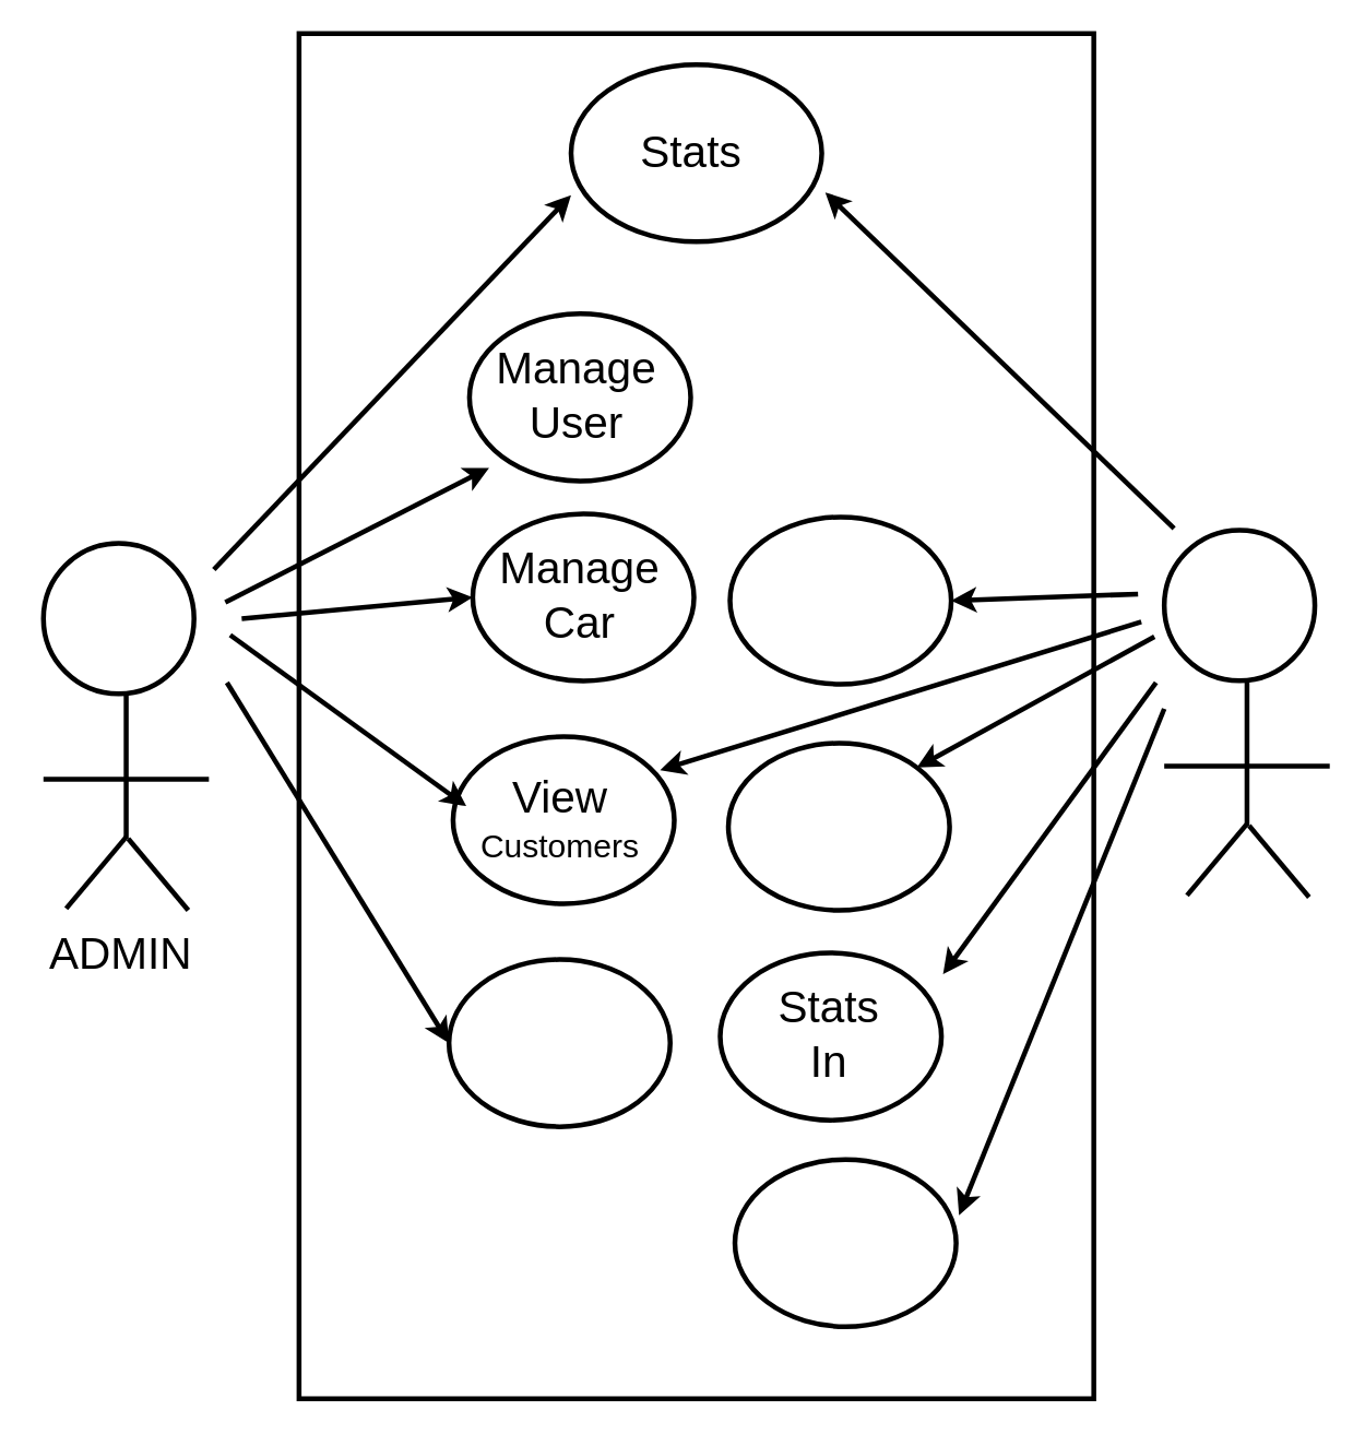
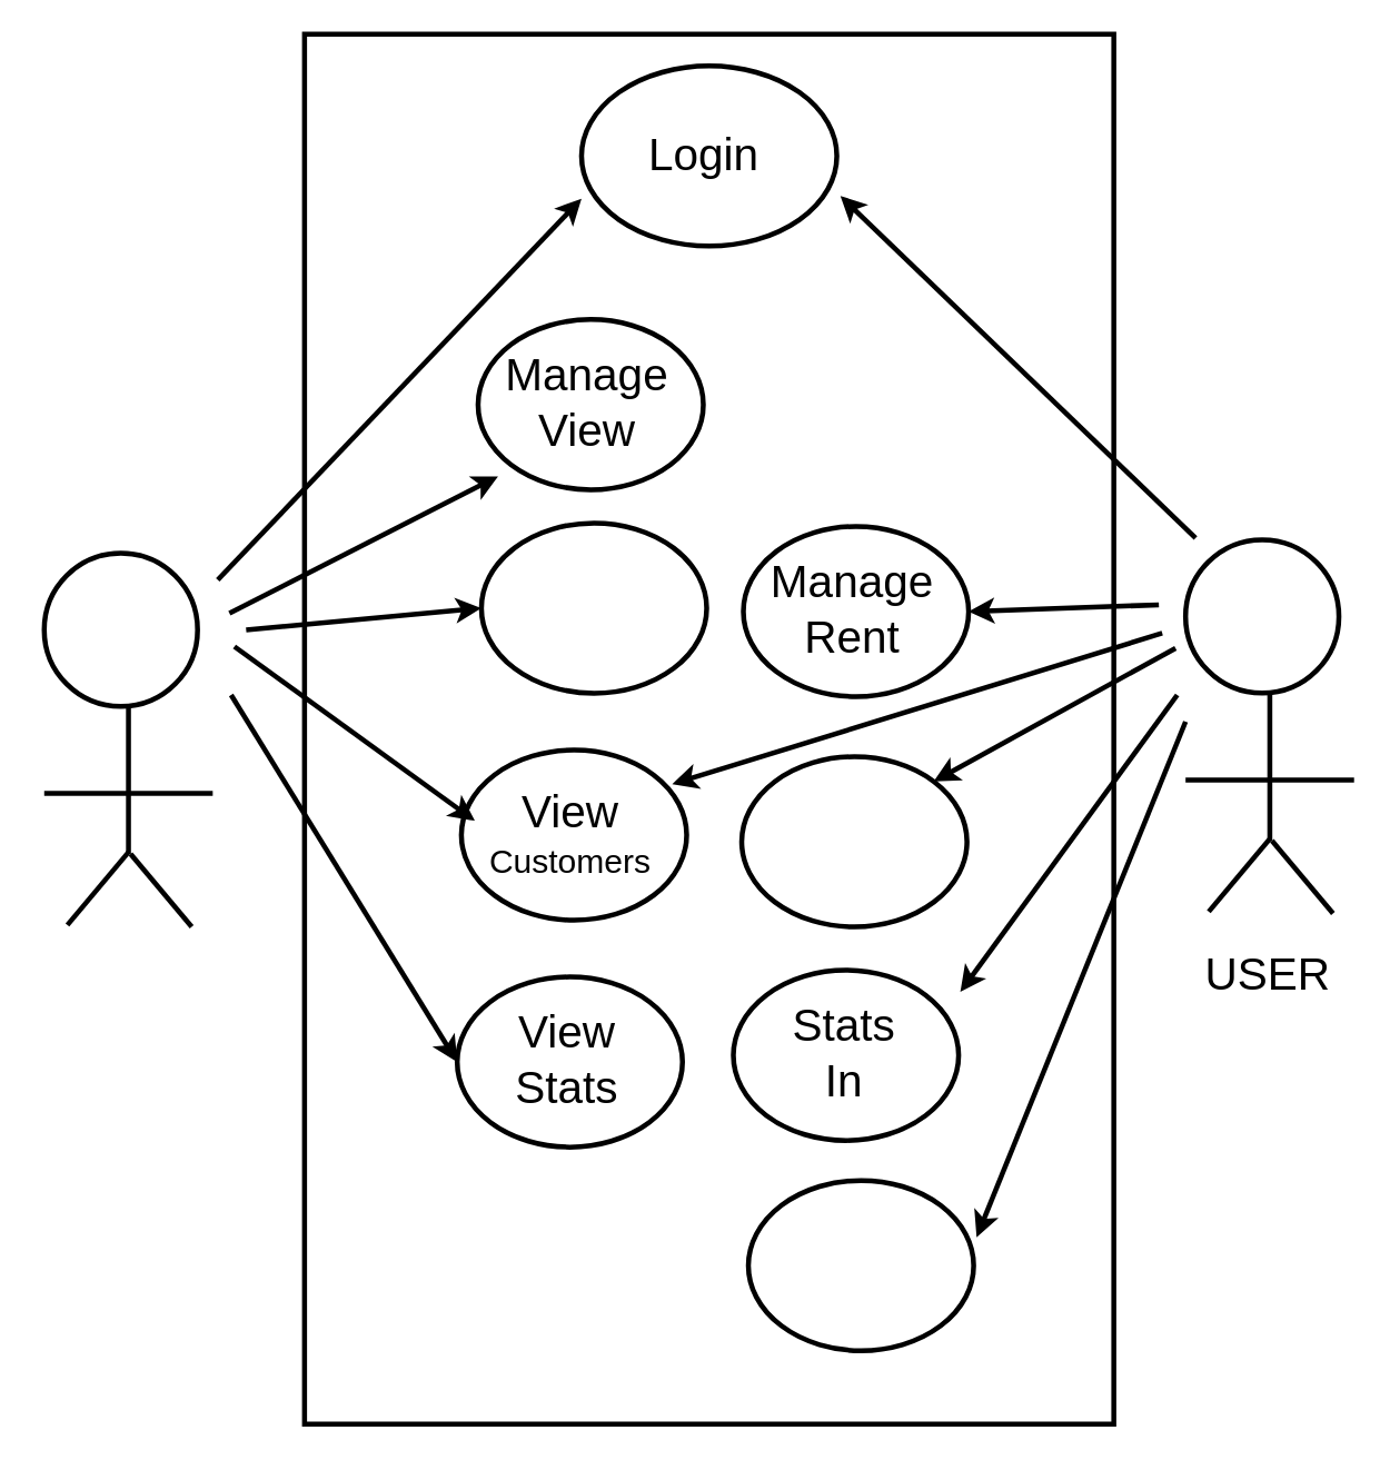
- <mxCell id="19" value="&lt;font style=&quot;font-size: 27px;&quot; color=&quot;#000000&quot;&gt;Stats&lt;/font&gt;" style="text;html=1;align=center;verticalAlign=middle;resizable=0;points=[];autosize=1;strokeColor=none;fillColor=none;" parent="1" vertex="1"><mxGeometry x="379" y="71" width="84" height="44" as="geometry" /></mxCell>
+ <mxCell id="19" value="&lt;font style=&quot;font-size: 27px;&quot; color=&quot;#000000&quot;&gt;Login&lt;/font&gt;" style="text;html=1;align=center;verticalAlign=middle;resizable=0;points=[];autosize=1;strokeColor=none;fillColor=none;" parent="1" vertex="1"><mxGeometry x="379" y="71" width="84" height="44" as="geometry" /></mxCell>
- <mxCell id="23" value="&lt;font style=&quot;font-size: 27px;&quot; color=&quot;#000000&quot;&gt;Manage&lt;/font&gt;&lt;div&gt;&lt;font style=&quot;font-size: 27px;&quot; color=&quot;#000000&quot;&gt;User&lt;/font&gt;&lt;/div&gt;" style="text;html=1;align=center;verticalAlign=middle;resizable=0;points=[];autosize=1;strokeColor=none;fillColor=none;" parent="1" vertex="1"><mxGeometry x="293" y="202" width="116" height="77" as="geometry" /></mxCell>
+ <mxCell id="23" value="&lt;font style=&quot;font-size: 27px;&quot; color=&quot;#000000&quot;&gt;Manage&lt;/font&gt;&lt;div&gt;&lt;font style=&quot;font-size: 27px;&quot; color=&quot;#000000&quot;&gt;View&lt;/font&gt;&lt;/div&gt;" style="text;html=1;align=center;verticalAlign=middle;resizable=0;points=[];autosize=1;strokeColor=none;fillColor=none;" parent="1" vertex="1"><mxGeometry x="293" y="202" width="116" height="77" as="geometry" /></mxCell>
- <mxCell id="25" value="&lt;font style=&quot;font-size: 27px;&quot; color=&quot;#000000&quot;&gt;Manage&lt;/font&gt;&lt;div&gt;&lt;font style=&quot;font-size: 27px;&quot; color=&quot;#000000&quot;&gt;Car&lt;/font&gt;&lt;/div&gt;" style="text;html=1;align=center;verticalAlign=middle;resizable=0;points=[];autosize=1;strokeColor=none;fillColor=none;" parent="1" vertex="1"><mxGeometry x="295" y="324" width="116" height="77" as="geometry" /></mxCell>
+ <mxCell id="35" value="&lt;font style=&quot;font-size: 27px;&quot; color=&quot;#000000&quot;&gt;Manage&lt;/font&gt;&lt;div&gt;&lt;font style=&quot;font-size: 27px;&quot; color=&quot;#000000&quot;&gt;Rent&lt;/font&gt;&lt;/div&gt;" style="text;html=1;align=center;verticalAlign=middle;resizable=0;points=[];autosize=1;strokeColor=none;fillColor=none;" parent="33" vertex="1"><mxGeometry x="7" y="11" width="116" height="77" as="geometry" /></mxCell>
- <mxCell id="9" value="&lt;font style=&quot;font-size: 27px;&quot; color=&quot;#000000&quot;&gt;ADMIN&lt;/font&gt;" style="text;html=1;align=center;verticalAlign=middle;resizable=0;points=[];autosize=1;strokeColor=none;fillColor=none;" parent="1" vertex="1"><mxGeometry x="20" y="560" width="105" height="44" as="geometry" /></mxCell>
+ <mxCell id="10" value="&lt;font style=&quot;font-size: 27px;&quot; color=&quot;#000000&quot;&gt;USER&lt;/font&gt;" style="text;html=1;align=center;verticalAlign=middle;resizable=0;points=[];autosize=1;strokeColor=none;fillColor=none;" parent="1" vertex="1"><mxGeometry x="712" y="562" width="93" height="44" as="geometry" /></mxCell>
+ <mxCell id="29" value="&lt;font color=&quot;#000000&quot;&gt;&lt;span style=&quot;font-size: 27px;&quot;&gt;View&lt;/span&gt;&lt;/font&gt;&lt;div&gt;&lt;font color=&quot;#000000&quot;&gt;&lt;span style=&quot;font-size: 27px;&quot;&gt;Stats&lt;/span&gt;&lt;/font&gt;&lt;/div&gt;" style="text;html=1;align=center;verticalAlign=middle;resizable=0;points=[];autosize=1;strokeColor=none;fillColor=none;" parent="1" vertex="1"><mxGeometry x="298.5" y="596" width="80" height="77" as="geometry" /></mxCell>
